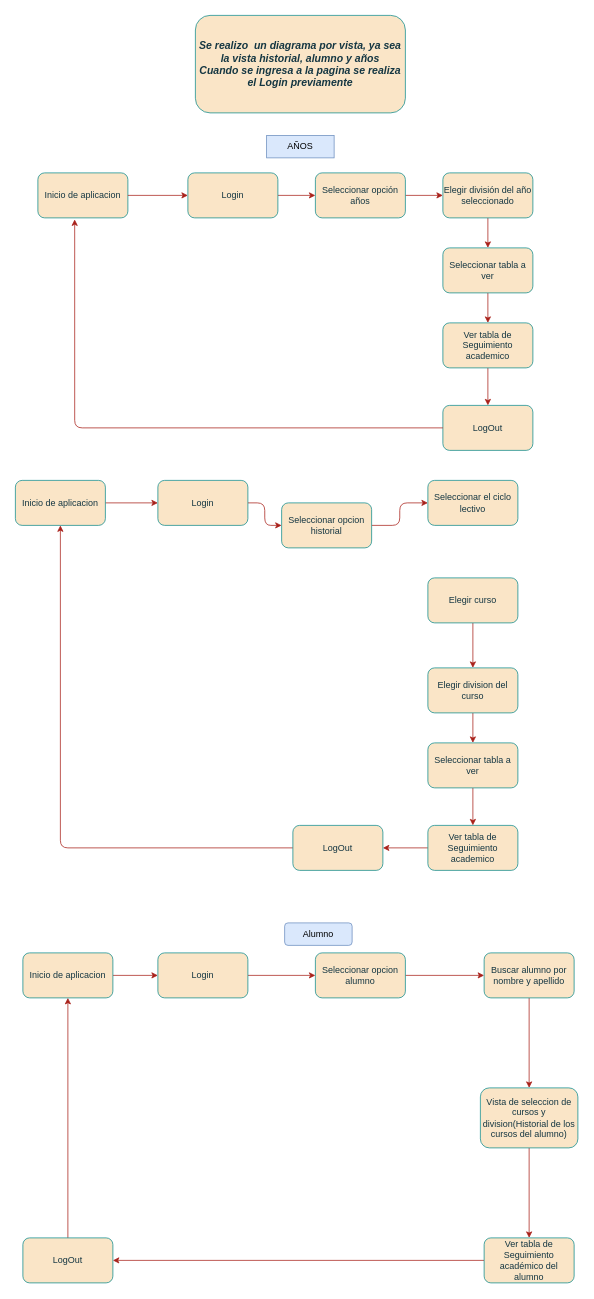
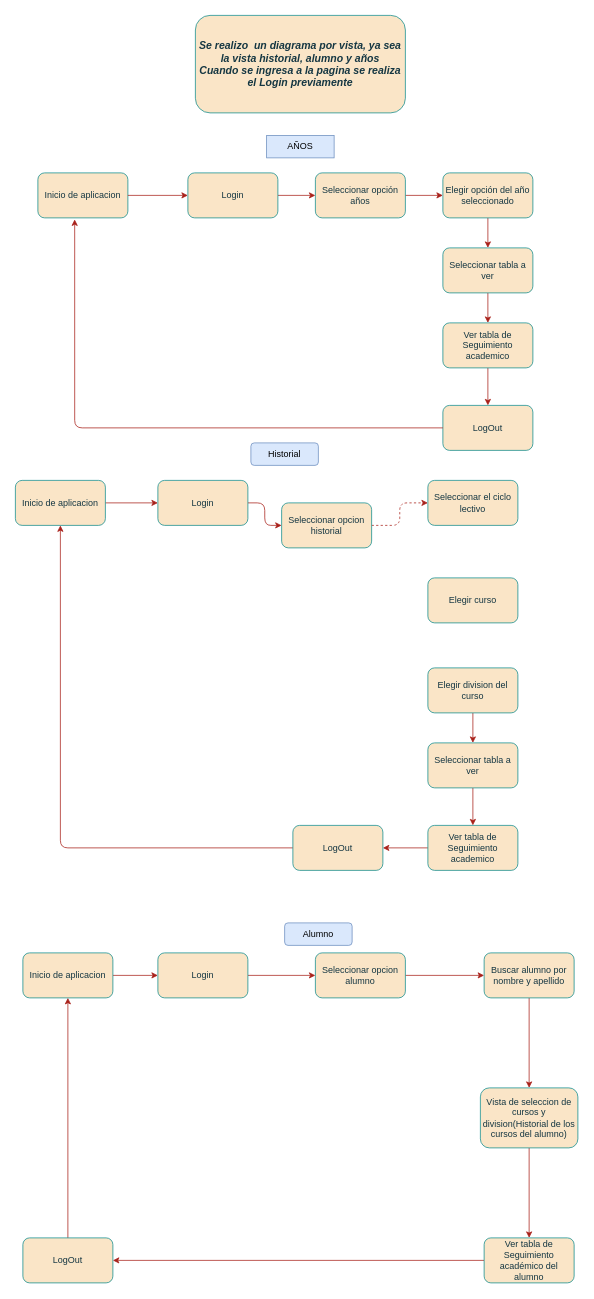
- <mxCell id="9" value="Elegir división del año seleccionado" style="rounded=1;whiteSpace=wrap;html=1;labelBackgroundColor=none;fillColor=#FAE5C7;strokeColor=#0F8B8D;fontColor=#143642;" parent="1" vertex="1"><mxGeometry x="590" y="230" width="120" height="60" as="geometry" /></mxCell>
+ <mxCell id="9" value="Elegir opción del año seleccionado" style="rounded=1;whiteSpace=wrap;html=1;labelBackgroundColor=none;fillColor=#FAE5C7;strokeColor=#0F8B8D;fontColor=#143642;" parent="1" vertex="1"><mxGeometry x="590" y="230" width="120" height="60" as="geometry" /></mxCell>
+ <mxCell id="49" value="Historial" style="rounded=1;whiteSpace=wrap;html=1;fillColor=#dae8fc;strokeColor=#6c8ebf;labelBackgroundColor=none;" vertex="1" parent="1"><mxGeometry x="334" y="590" width="90" height="30" as="geometry" /></mxCell>
- <mxCell id="16" value="" style="edgeStyle=orthogonalEdgeStyle;rounded=1;orthogonalLoop=1;jettySize=auto;html=1;labelBackgroundColor=none;strokeColor=#A8201A;fontColor=default;" parent="1" source="17" target="18" edge="1"><mxGeometry relative="1" as="geometry" /></mxCell>
+ <mxCell id="16" value="" style="edgeStyle=orthogonalEdgeStyle;rounded=1;orthogonalLoop=1;jettySize=auto;html=1;labelBackgroundColor=none;strokeColor=#A8201A;fontColor=default;dashed=1;" parent="1" source="17" target="18" edge="1"><mxGeometry relative="1" as="geometry" /></mxCell>
- <mxCell id="19" value="" style="edgeStyle=orthogonalEdgeStyle;rounded=1;orthogonalLoop=1;jettySize=auto;html=1;labelBackgroundColor=none;strokeColor=#A8201A;fontColor=default;" parent="1" source="20" target="22" edge="1"><mxGeometry relative="1" as="geometry" /></mxCell>
